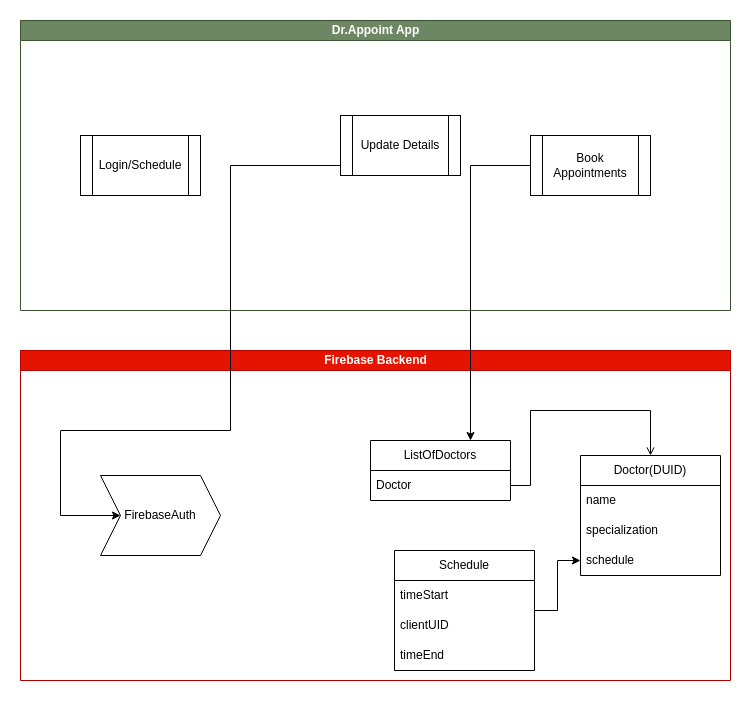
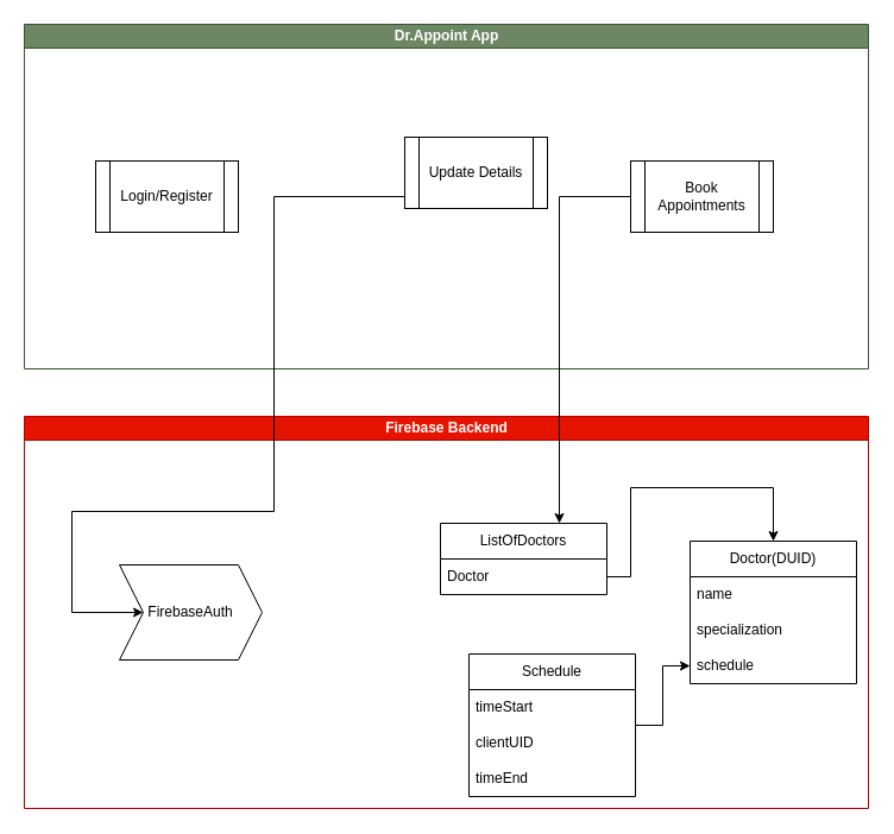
- <mxCell id="3" value="Login/Schedule" style="shape=process;whiteSpace=wrap;html=1;backgroundOutline=1;" vertex="1" parent="2"><mxGeometry x="60" y="115" width="120" height="60" as="geometry" /></mxCell>
+ <mxCell id="3" value="Login/Register" style="shape=process;whiteSpace=wrap;html=1;backgroundOutline=1;" vertex="1" parent="2"><mxGeometry x="60" y="115" width="120" height="60" as="geometry" /></mxCell>
- <mxCell id="19" style="edgeStyle=orthogonalEdgeStyle;rounded=0;orthogonalLoop=1;jettySize=auto;html=1;endArrow=open;" edge="1" parent="6" source="18" target="7"><mxGeometry relative="1" as="geometry"><Array as="points"><mxPoint x="510" y="135" /><mxPoint x="510" y="60" /><mxPoint x="630" y="60" /></Array></mxGeometry></mxCell>
+ <mxCell id="19" style="edgeStyle=orthogonalEdgeStyle;rounded=0;orthogonalLoop=1;jettySize=auto;html=1;" edge="1" parent="6" source="18" target="7"><mxGeometry relative="1" as="geometry"><Array as="points"><mxPoint x="510" y="135" /><mxPoint x="510" y="60" /><mxPoint x="630" y="60" /></Array></mxGeometry></mxCell>
